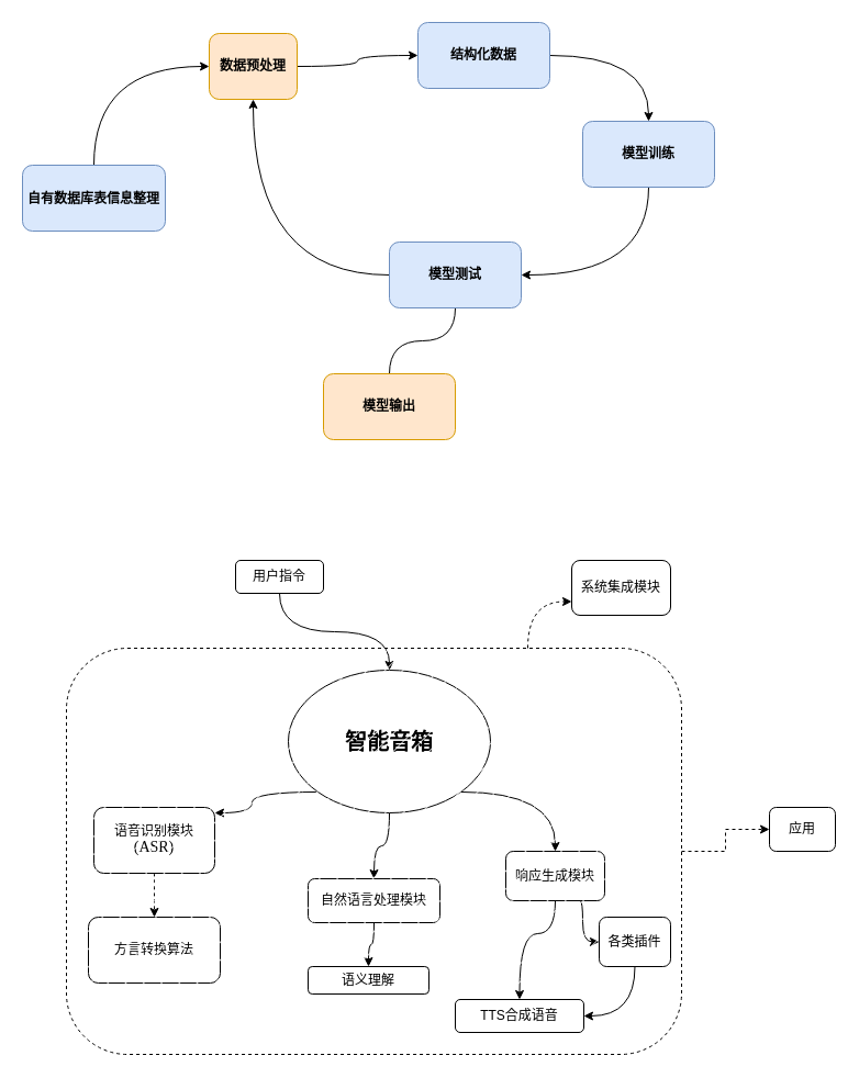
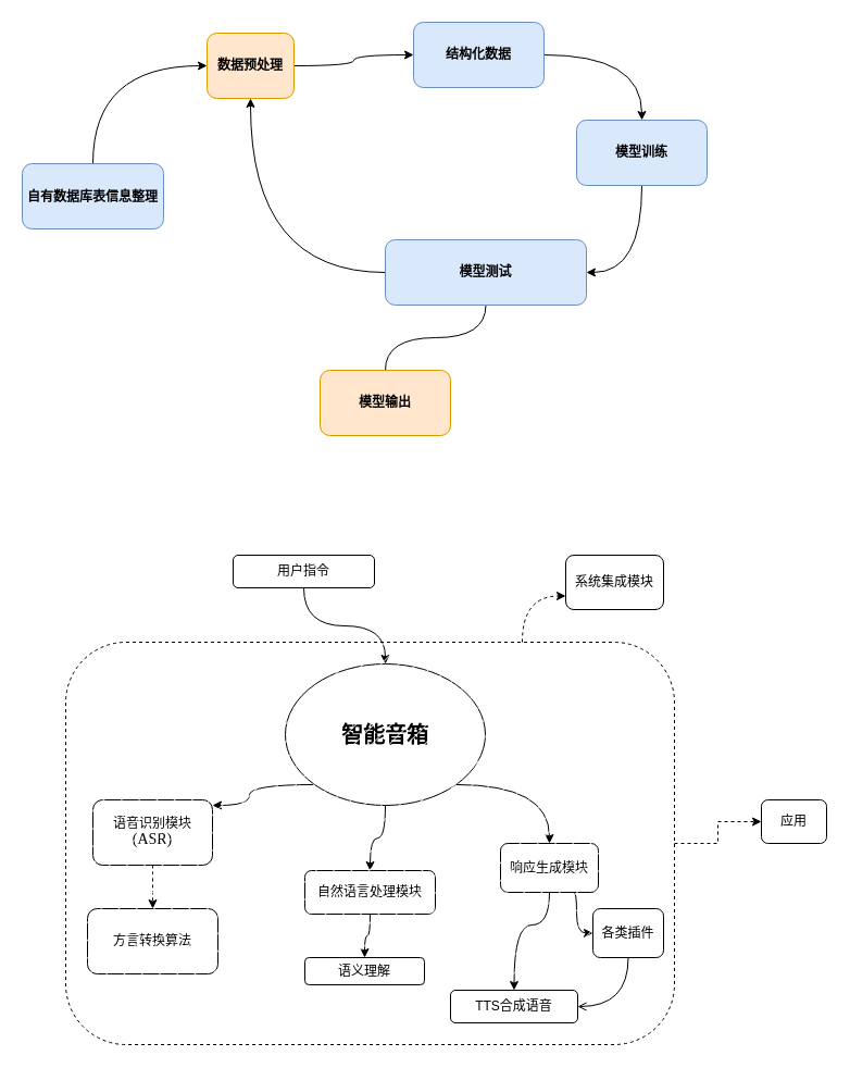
- <mxCell id="12" value="&lt;b&gt;模型测试&lt;/b&gt;" style="whiteSpace=wrap;html=1;rounded=1;fillColor=#dae8fc;strokeColor=#6c8ebf;" parent="1" vertex="1"><mxGeometry x="354" y="220" width="120" height="60" as="geometry" /></mxCell>
+ <mxCell id="12" value="&lt;b&gt;模型测试&lt;/b&gt;" style="whiteSpace=wrap;html=1;rounded=1;fillColor=#dae8fc;strokeColor=#6c8ebf;" parent="1" vertex="1"><mxGeometry x="354" y="220" width="185" height="60" as="geometry" /></mxCell>
- <mxCell id="27" value="用户指令" style="rounded=1;whiteSpace=wrap;html=1;" parent="1" vertex="1"><mxGeometry x="214" y="510" width="80" height="30" as="geometry" /></mxCell>
+ <mxCell id="27" value="用户指令" style="rounded=1;whiteSpace=wrap;html=1;" parent="1" vertex="1"><mxGeometry x="214" y="510" width="130" height="30" as="geometry" /></mxCell>
- <mxCell id="35" style="edgeStyle=orthogonalEdgeStyle;orthogonalLoop=1;jettySize=auto;html=1;entryX=1;entryY=0.5;entryDx=0;entryDy=0;curved=1;exitX=0.5;exitY=1;exitDx=0;exitDy=0;" parent="1" source="36" target="33" edge="1"><mxGeometry relative="1" as="geometry" /></mxCell>
+ <mxCell id="35" style="edgeStyle=orthogonalEdgeStyle;orthogonalLoop=1;jettySize=auto;html=1;entryX=1;entryY=0.5;entryDx=0;entryDy=0;curved=1;exitX=0.5;exitY=1;exitDx=0;exitDy=0;endArrow=open;" parent="1" source="36" target="33" edge="1"><mxGeometry relative="1" as="geometry" /></mxCell>
